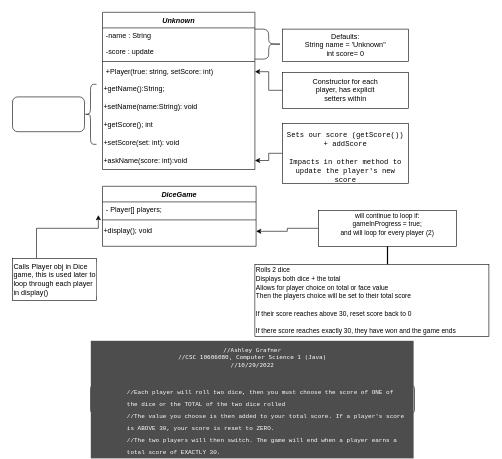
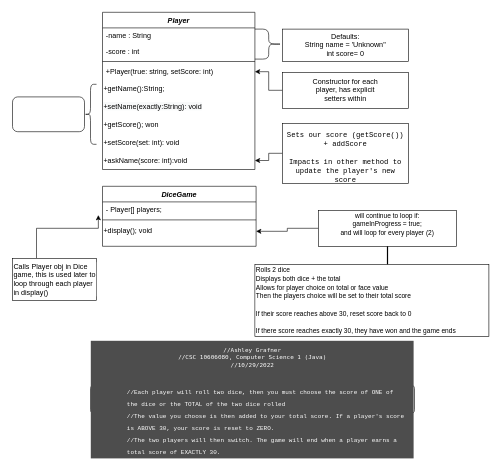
- <mxCell id="2" value="Unknown" style="swimlane;fontStyle=3;align=center;verticalAlign=top;childLayout=stackLayout;horizontal=1;startSize=26;horizontalStack=0;resizeParent=1;resizeLast=0;collapsible=1;marginBottom=0;rounded=0;shadow=0;strokeWidth=1;" parent="1" vertex="1"><mxGeometry x="170" y="20" width="254" height="262" as="geometry"><mxRectangle x="230" y="140" width="160" height="26" as="alternateBounds" /></mxGeometry></mxCell>
+ <mxCell id="2" value="Player" style="swimlane;fontStyle=3;align=center;verticalAlign=top;childLayout=stackLayout;horizontal=1;startSize=26;horizontalStack=0;resizeParent=1;resizeLast=0;collapsible=1;marginBottom=0;rounded=0;shadow=0;strokeWidth=1;" parent="1" vertex="1"><mxGeometry x="170" y="20" width="254" height="262" as="geometry"><mxRectangle x="230" y="140" width="160" height="26" as="alternateBounds" /></mxGeometry></mxCell>
- <mxCell id="4" value="-score : update" style="text;align=left;verticalAlign=top;spacingLeft=4;spacingRight=4;overflow=hidden;rotatable=0;points=[[0,0.5],[1,0.5]];portConstraint=eastwest;rounded=0;shadow=0;html=0;" parent="2" vertex="1"><mxGeometry y="52" width="254" height="26" as="geometry" /></mxCell>
+ <mxCell id="4" value="-score : int" style="text;align=left;verticalAlign=top;spacingLeft=4;spacingRight=4;overflow=hidden;rotatable=0;points=[[0,0.5],[1,0.5]];portConstraint=eastwest;rounded=0;shadow=0;html=0;" parent="2" vertex="1"><mxGeometry y="52" width="254" height="26" as="geometry" /></mxCell>
- <mxCell id="8" value="&lt;span style=&quot;font-size: 12px; background-color: rgb(248, 249, 250);&quot;&gt;+setName(name:String): void&lt;/span&gt;" style="text;html=1;strokeColor=none;fillColor=none;align=left;verticalAlign=middle;whiteSpace=wrap;rounded=0;labelBackgroundColor=#FFFFFF;fontSize=11;fontColor=#000000;" vertex="1" parent="2"><mxGeometry y="142" width="254" height="30" as="geometry" /></mxCell>
+ <mxCell id="8" value="&lt;span style=&quot;font-size: 12px; background-color: rgb(248, 249, 250);&quot;&gt;+setName(exactly:String): void&lt;/span&gt;" style="text;html=1;strokeColor=none;fillColor=none;align=left;verticalAlign=middle;whiteSpace=wrap;rounded=0;labelBackgroundColor=#FFFFFF;fontSize=11;fontColor=#000000;" vertex="1" parent="2"><mxGeometry y="142" width="254" height="30" as="geometry" /></mxCell>
- <mxCell id="9" value="&lt;font style=&quot;font-size: 12px;&quot;&gt;+getScore(); int&lt;/font&gt;" style="text;html=1;strokeColor=none;fillColor=none;align=left;verticalAlign=middle;whiteSpace=wrap;rounded=0;labelBackgroundColor=#FFFFFF;fontSize=11;fontColor=#000000;" vertex="1" parent="2"><mxGeometry y="172" width="254" height="30" as="geometry" /></mxCell>
+ <mxCell id="9" value="&lt;font style=&quot;font-size: 12px;&quot;&gt;+getScore(); won&lt;/font&gt;" style="text;html=1;strokeColor=none;fillColor=none;align=left;verticalAlign=middle;whiteSpace=wrap;rounded=0;labelBackgroundColor=#FFFFFF;fontSize=11;fontColor=#000000;" vertex="1" parent="2"><mxGeometry y="172" width="254" height="30" as="geometry" /></mxCell>
